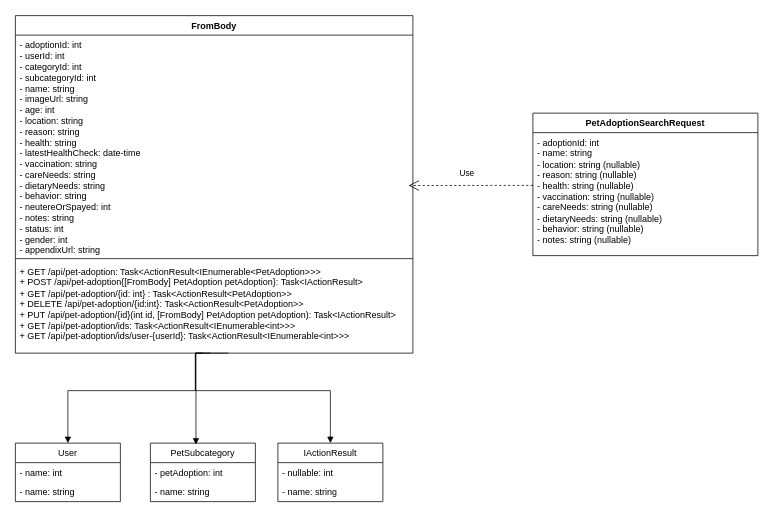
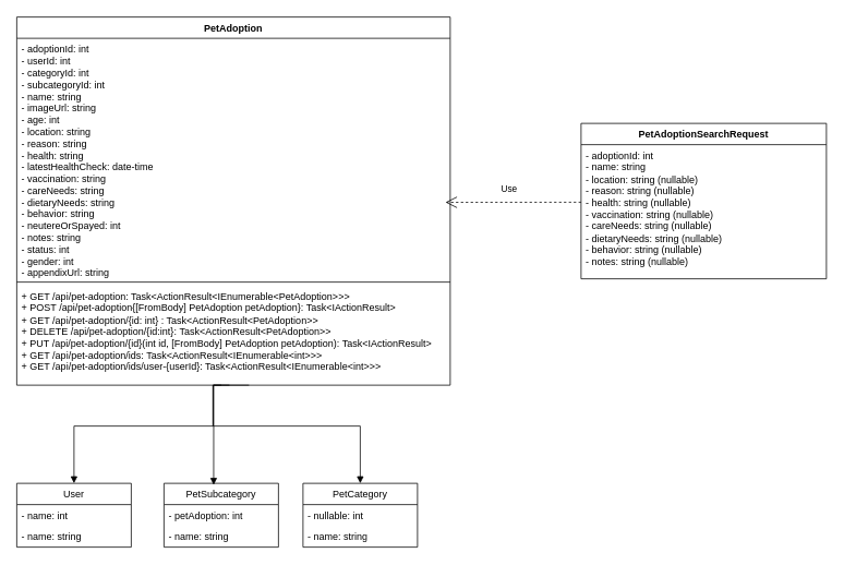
- <mxCell id="2" value="FromBody" style="swimlane;fontStyle=1;align=center;verticalAlign=top;childLayout=stackLayout;horizontal=1;startSize=26;horizontalStack=0;resizeParent=1;resizeParentMax=0;resizeLast=0;collapsible=1;marginBottom=0;whiteSpace=wrap;html=1;" parent="1" vertex="1"><mxGeometry x="20" y="20" width="530" height="450" as="geometry"><mxRectangle x="330" y="250" width="110" height="30" as="alternateBounds" /></mxGeometry></mxCell>
+ <mxCell id="2" value="PetAdoption" style="swimlane;fontStyle=1;align=center;verticalAlign=top;childLayout=stackLayout;horizontal=1;startSize=26;horizontalStack=0;resizeParent=1;resizeParentMax=0;resizeLast=0;collapsible=1;marginBottom=0;whiteSpace=wrap;html=1;" parent="1" vertex="1"><mxGeometry x="20" y="20" width="530" height="450" as="geometry"><mxRectangle x="330" y="250" width="110" height="30" as="alternateBounds" /></mxGeometry></mxCell>
- <mxCell id="11" value="IActionResult" style="swimlane;fontStyle=0;childLayout=stackLayout;horizontal=1;startSize=26;fillColor=none;horizontalStack=0;resizeParent=1;resizeParentMax=0;resizeLast=0;collapsible=1;marginBottom=0;whiteSpace=wrap;html=1;" parent="1" vertex="1"><mxGeometry x="370" y="590" width="140" height="78" as="geometry" /></mxCell>
+ <mxCell id="11" value="PetCategory" style="swimlane;fontStyle=0;childLayout=stackLayout;horizontal=1;startSize=26;fillColor=none;horizontalStack=0;resizeParent=1;resizeParentMax=0;resizeLast=0;collapsible=1;marginBottom=0;whiteSpace=wrap;html=1;" parent="1" vertex="1"><mxGeometry x="370" y="590" width="140" height="78" as="geometry" /></mxCell>
